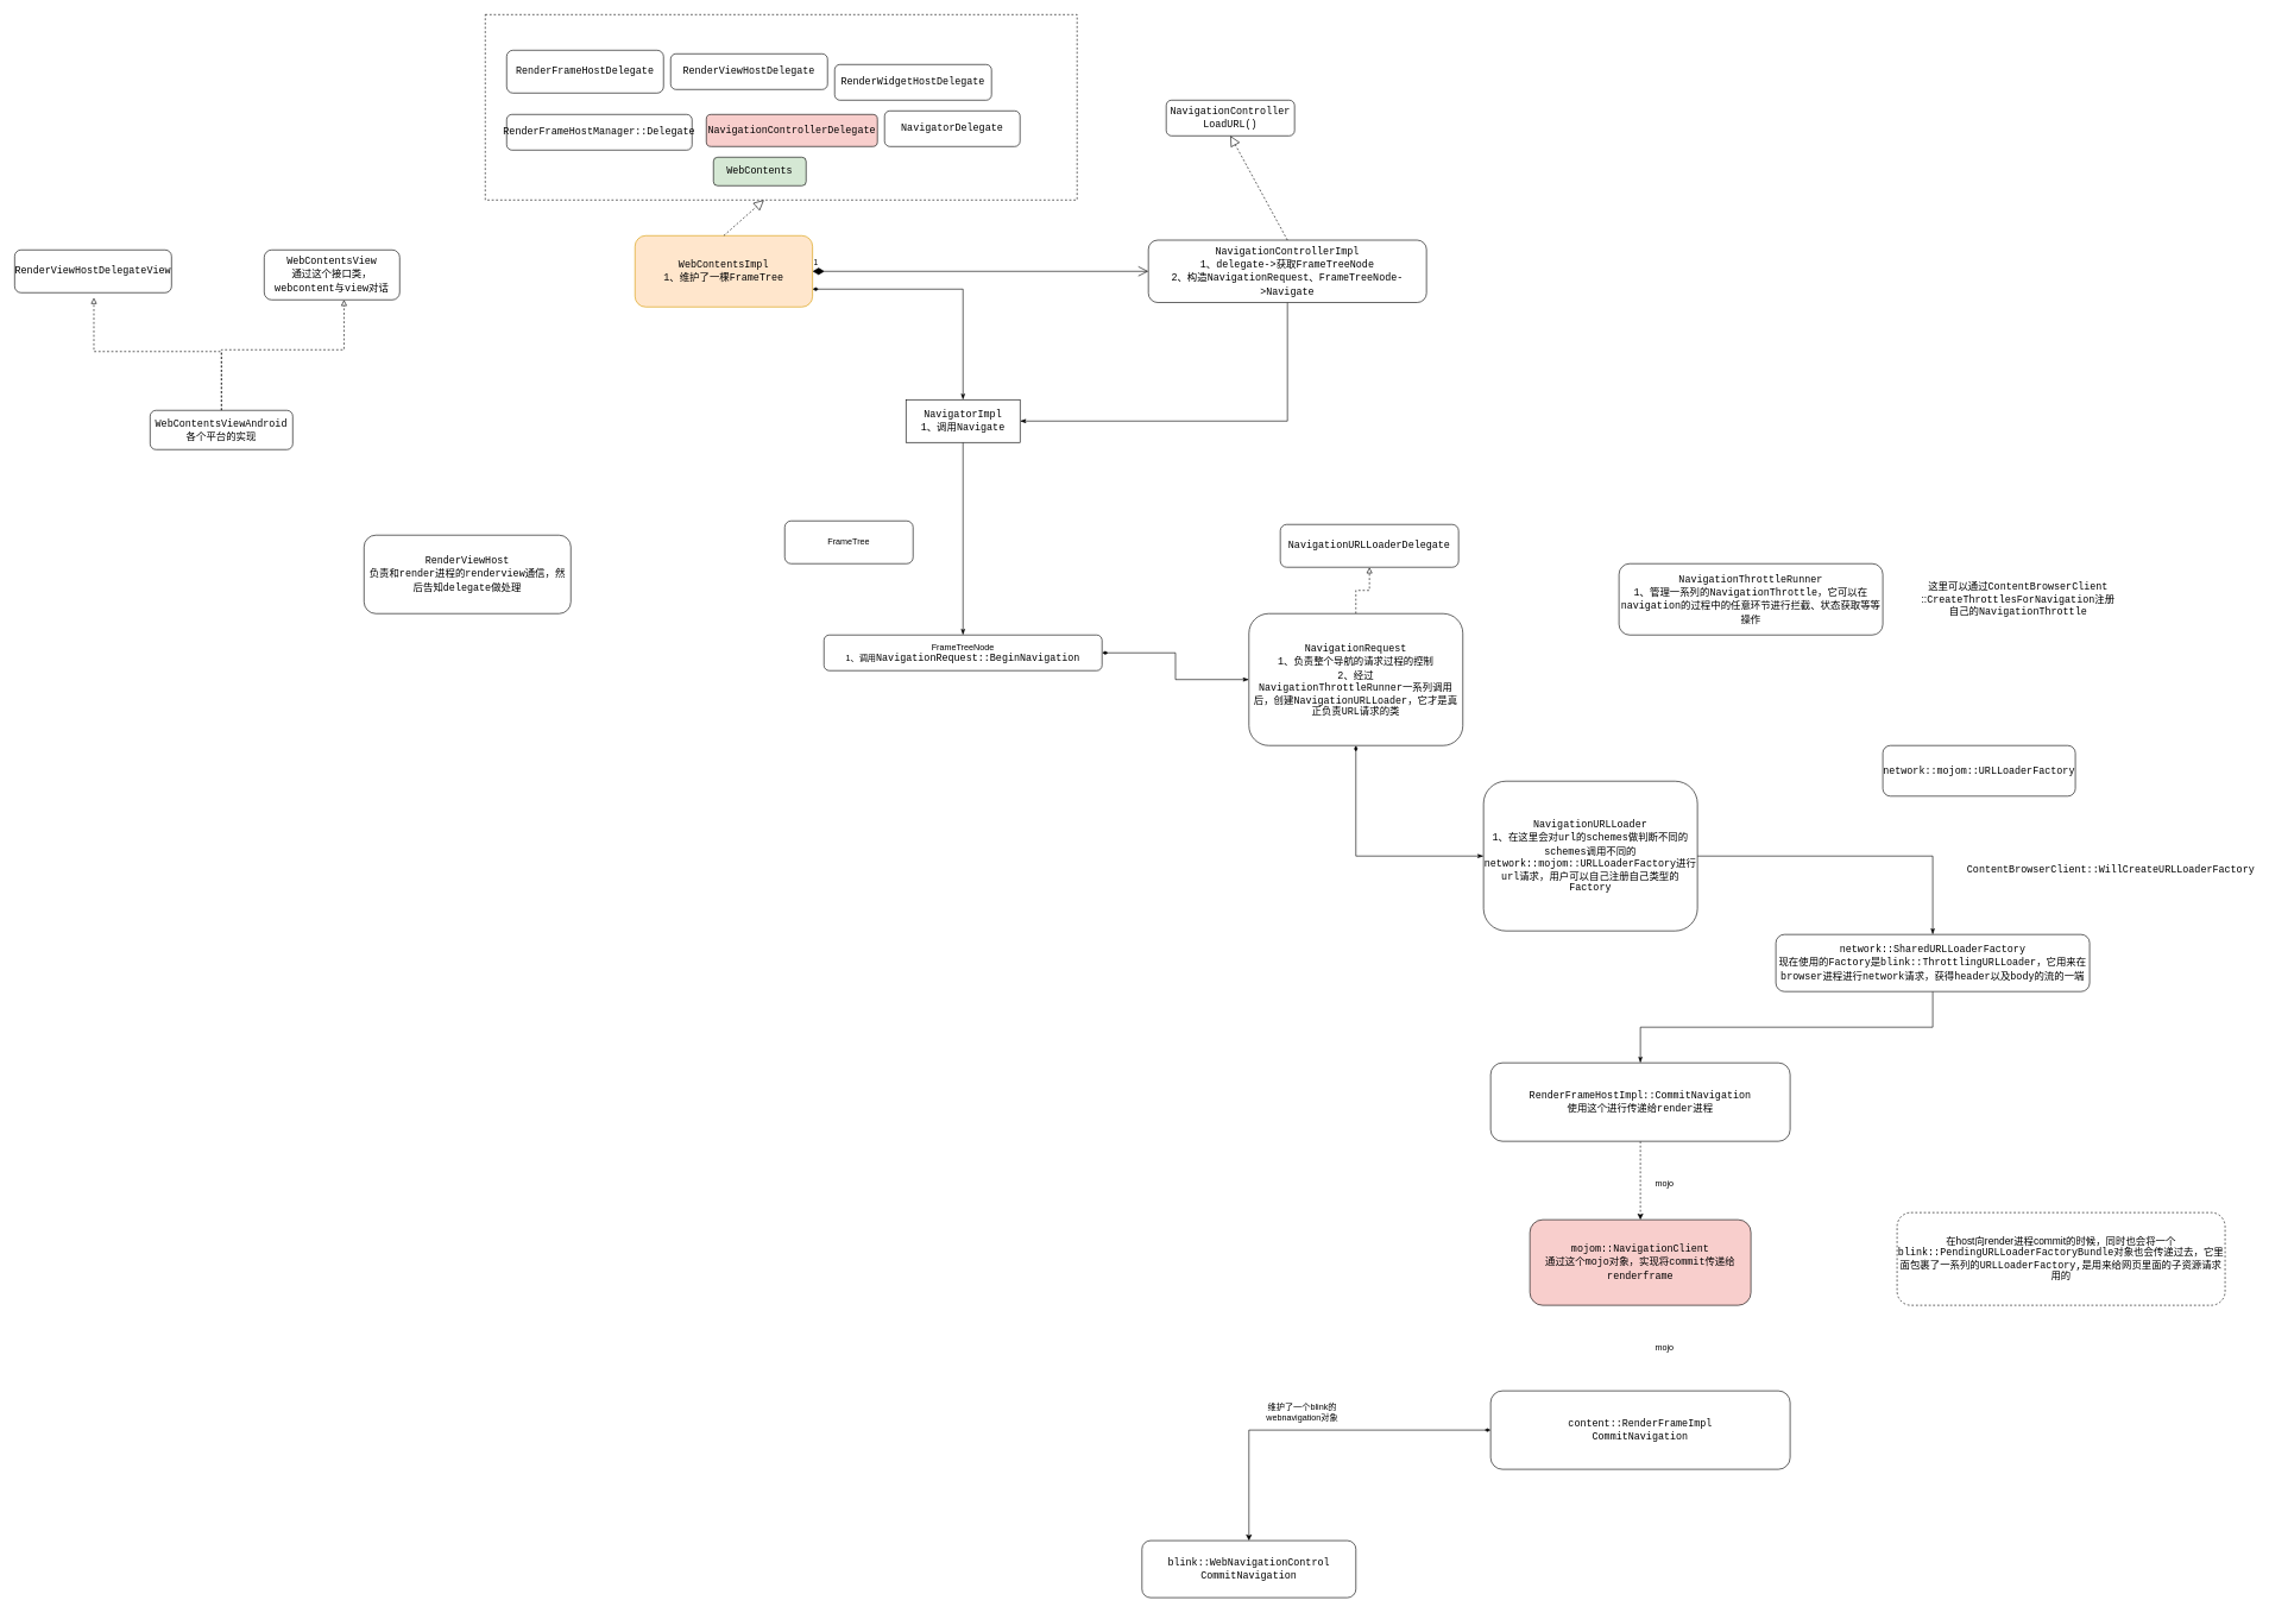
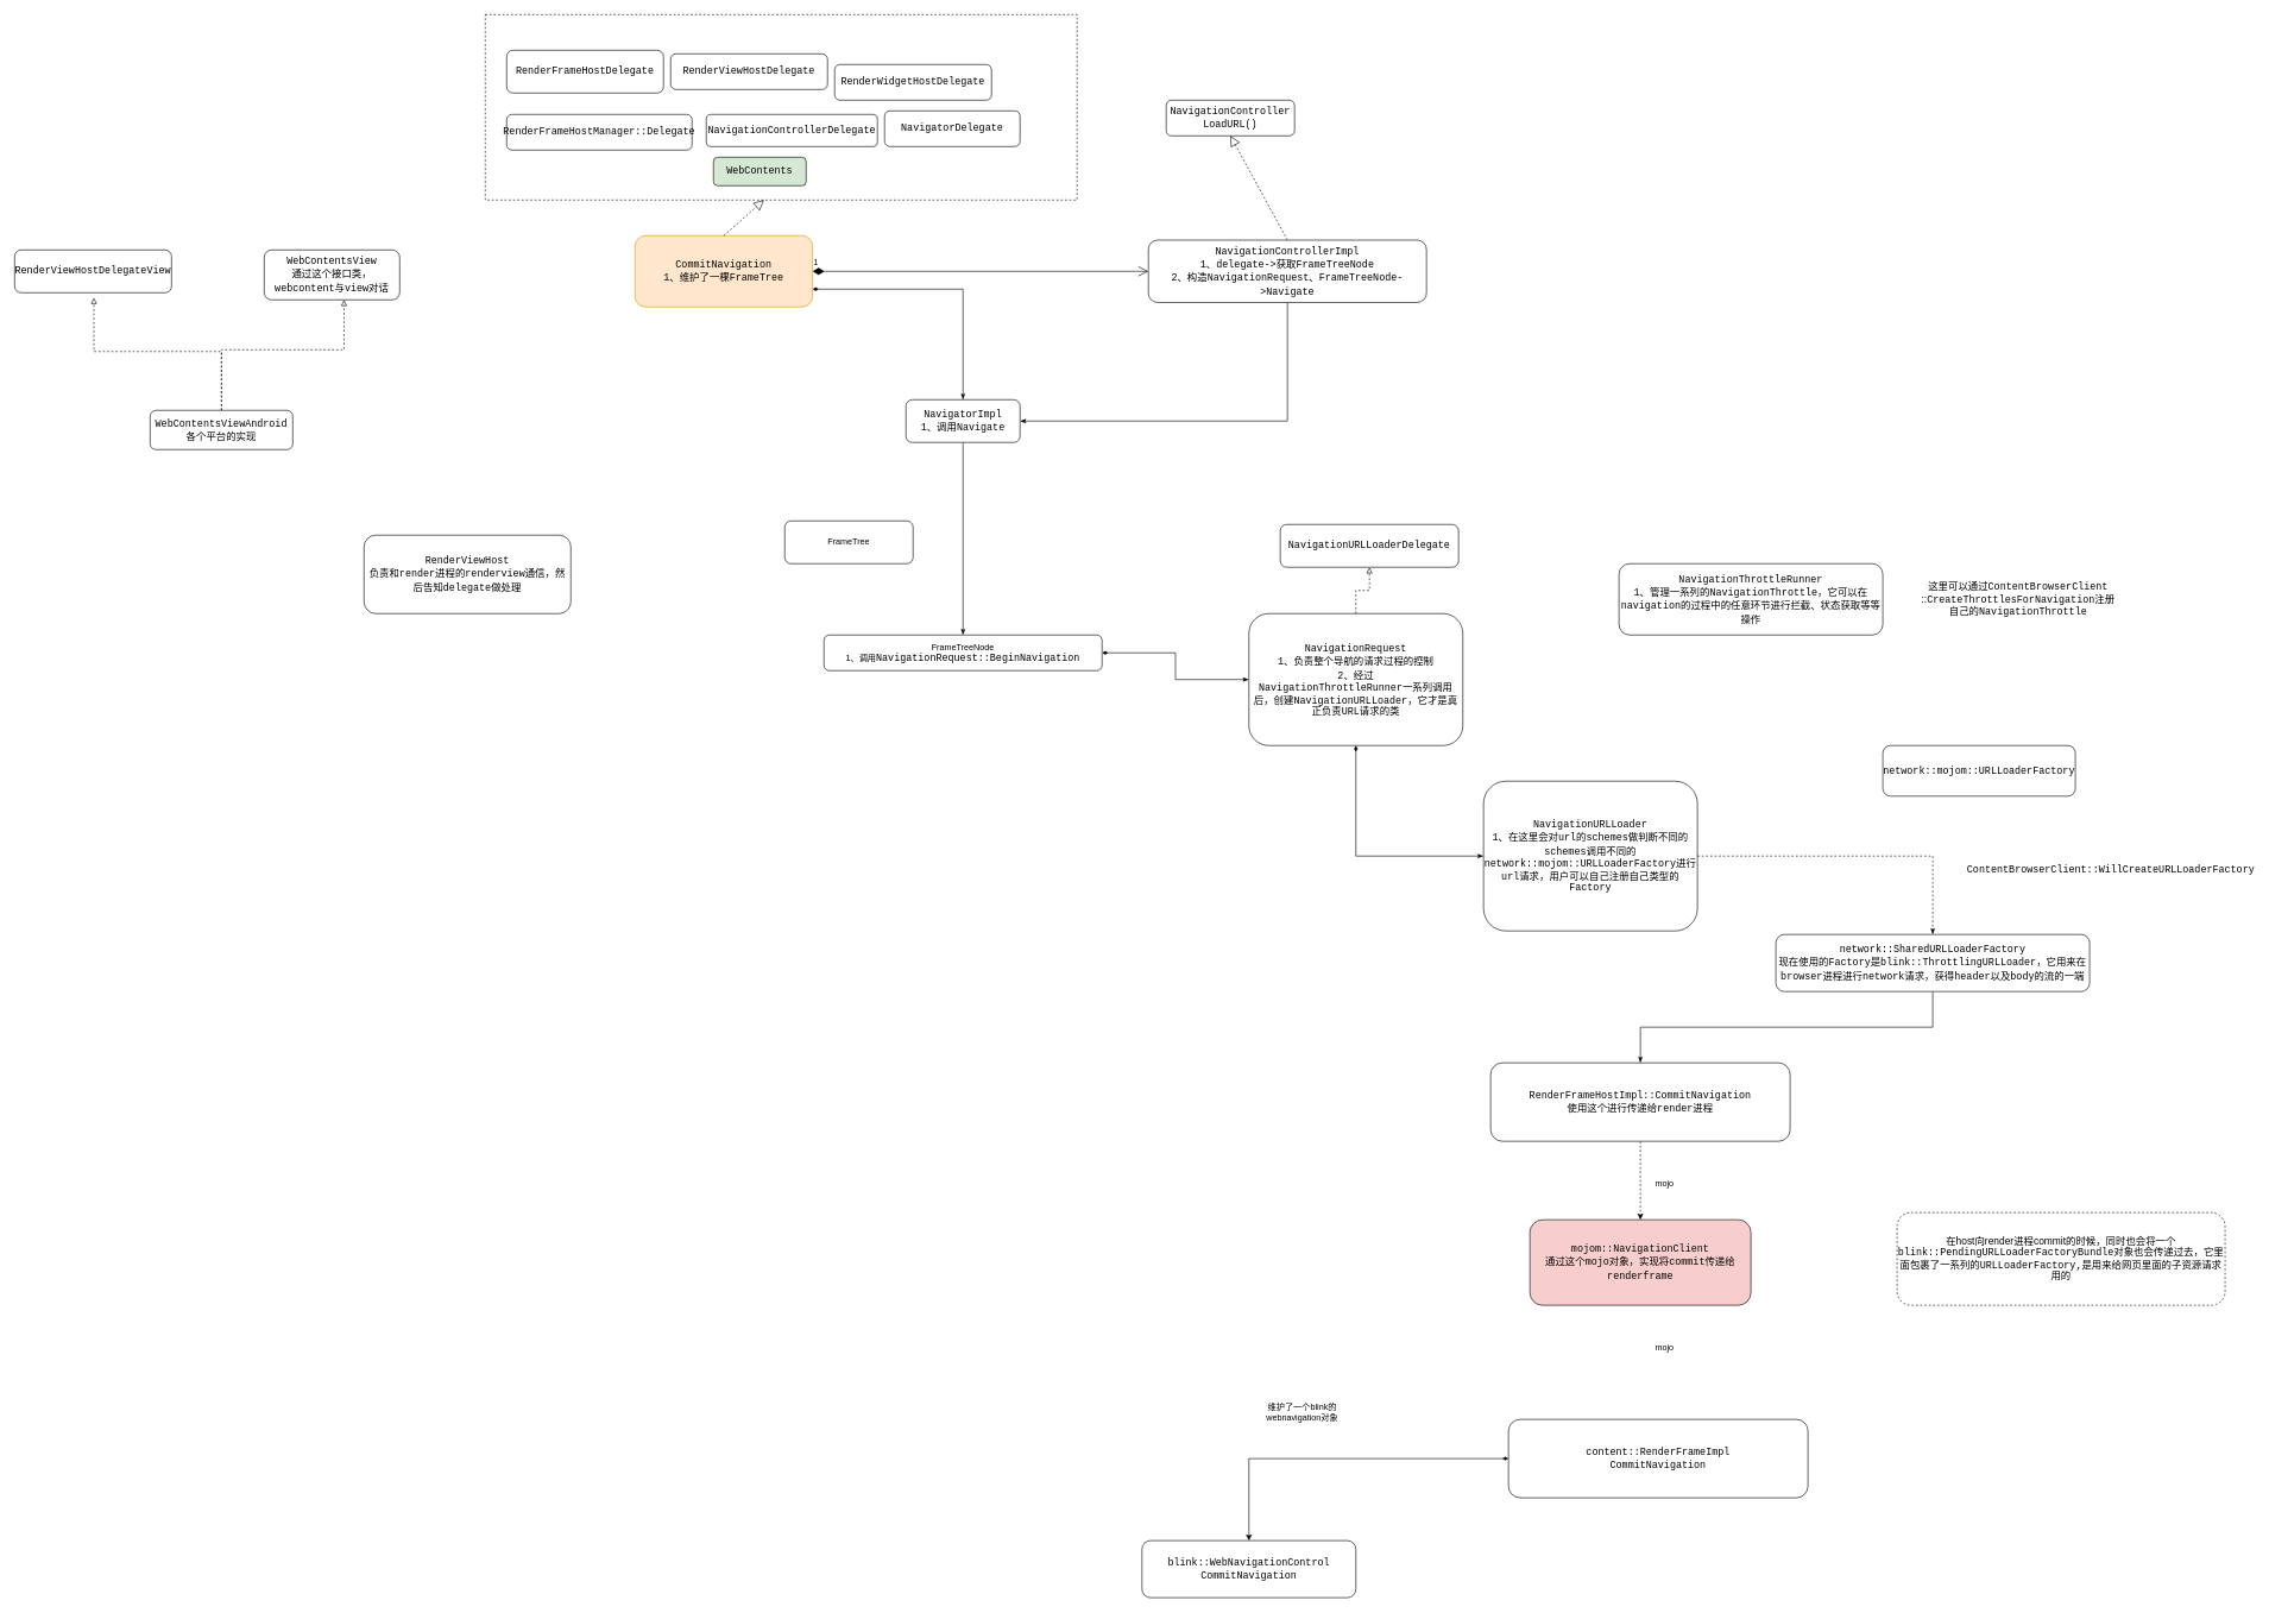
- <mxCell id="10" value="&lt;div style=&quot;font-family: &amp;#34;consolas&amp;#34; , &amp;#34;courier new&amp;#34; , monospace ; font-size: 14px ; line-height: 19px&quot;&gt;&lt;span&gt;NavigationControllerDelegate&lt;/span&gt;&lt;/div&gt;" style="rounded=1;whiteSpace=wrap;html=1;fillColor=#f8cecc;" parent="1" vertex="1"><mxGeometry x="990" y="160" width="240" height="45" as="geometry" /></mxCell>
+ <mxCell id="10" value="&lt;div style=&quot;font-family: &amp;#34;consolas&amp;#34; , &amp;#34;courier new&amp;#34; , monospace ; font-size: 14px ; line-height: 19px&quot;&gt;&lt;span&gt;NavigationControllerDelegate&lt;/span&gt;&lt;/div&gt;" style="rounded=1;whiteSpace=wrap;html=1;" parent="1" vertex="1"><mxGeometry x="990" y="160" width="240" height="45" as="geometry" /></mxCell>
- <mxCell id="5" value="&lt;div style=&quot;font-family: &amp;#34;consolas&amp;#34; , &amp;#34;courier new&amp;#34; , monospace ; font-size: 14px ; line-height: 19px&quot;&gt;&lt;span&gt;WebContentsImpl&lt;/span&gt;&lt;/div&gt;&lt;div style=&quot;font-family: &amp;#34;consolas&amp;#34; , &amp;#34;courier new&amp;#34; , monospace ; font-size: 14px ; line-height: 19px&quot;&gt;&lt;span&gt;1、维护了一棵FrameTree&lt;/span&gt;&lt;/div&gt;" style="rounded=1;whiteSpace=wrap;html=1;fillColor=#ffe6cc;strokeColor=#d79b00;" parent="1" vertex="1"><mxGeometry x="890" y="330" width="249" height="100" as="geometry" /></mxCell>
+ <mxCell id="5" value="&lt;div style=&quot;font-family: &amp;#34;consolas&amp;#34; , &amp;#34;courier new&amp;#34; , monospace ; font-size: 14px ; line-height: 19px&quot;&gt;&lt;span&gt;CommitNavigation&lt;/span&gt;&lt;/div&gt;&lt;div style=&quot;font-family: &amp;#34;consolas&amp;#34; , &amp;#34;courier new&amp;#34; , monospace ; font-size: 14px ; line-height: 19px&quot;&gt;&lt;span&gt;1、维护了一棵FrameTree&lt;/span&gt;&lt;/div&gt;" style="rounded=1;whiteSpace=wrap;html=1;fillColor=#ffe6cc;strokeColor=#d79b00;" parent="1" vertex="1"><mxGeometry x="890" y="330" width="249" height="100" as="geometry" /></mxCell>
- <mxCell id="20" value="&lt;div style=&quot;font-family: &amp;#34;consolas&amp;#34; , &amp;#34;courier new&amp;#34; , monospace ; font-size: 14px ; line-height: 19px&quot;&gt;&lt;div style=&quot;font-family: &amp;#34;consolas&amp;#34; , &amp;#34;courier new&amp;#34; , monospace ; line-height: 19px&quot;&gt;&lt;span&gt;NavigatorImpl&lt;/span&gt;&lt;/div&gt;&lt;/div&gt;&lt;div style=&quot;font-family: &amp;#34;consolas&amp;#34; , &amp;#34;courier new&amp;#34; , monospace ; font-size: 14px ; line-height: 19px&quot;&gt;&lt;div style=&quot;font-family: &amp;#34;consolas&amp;#34; , &amp;#34;courier new&amp;#34; , monospace ; line-height: 19px&quot;&gt;&lt;span&gt;1、调用Navigate&lt;/span&gt;&lt;/div&gt;&lt;/div&gt;" style="whiteSpace=wrap;html=1;strokeWidth=1;rounded=0;" parent="1" vertex="1"><mxGeometry x="1270" y="560" width="160" height="60" as="geometry" /></mxCell>
+ <mxCell id="20" value="&lt;div style=&quot;font-family: &amp;#34;consolas&amp;#34; , &amp;#34;courier new&amp;#34; , monospace ; font-size: 14px ; line-height: 19px&quot;&gt;&lt;div style=&quot;font-family: &amp;#34;consolas&amp;#34; , &amp;#34;courier new&amp;#34; , monospace ; line-height: 19px&quot;&gt;&lt;span&gt;NavigatorImpl&lt;/span&gt;&lt;/div&gt;&lt;/div&gt;&lt;div style=&quot;font-family: &amp;#34;consolas&amp;#34; , &amp;#34;courier new&amp;#34; , monospace ; font-size: 14px ; line-height: 19px&quot;&gt;&lt;div style=&quot;font-family: &amp;#34;consolas&amp;#34; , &amp;#34;courier new&amp;#34; , monospace ; line-height: 19px&quot;&gt;&lt;span&gt;1、调用Navigate&lt;/span&gt;&lt;/div&gt;&lt;/div&gt;" style="rounded=1;whiteSpace=wrap;html=1;strokeWidth=1;" parent="1" vertex="1"><mxGeometry x="1270" y="560" width="160" height="60" as="geometry" /></mxCell>
- <mxCell id="28" style="edgeStyle=orthogonalEdgeStyle;rounded=0;orthogonalLoop=1;jettySize=auto;html=1;entryX=0.5;entryY=0;entryDx=0;entryDy=0;startArrow=none;startFill=0;endArrow=classicThin;endFill=1;" parent="1" source="29" target="39" edge="1"><mxGeometry relative="1" as="geometry" /></mxCell>
+ <mxCell id="28" style="edgeStyle=orthogonalEdgeStyle;rounded=0;orthogonalLoop=1;jettySize=auto;html=1;entryX=0.5;entryY=0;entryDx=0;entryDy=0;startArrow=none;startFill=0;endArrow=classicThin;endFill=1;dashed=1;" parent="1" source="29" target="39" edge="1"><mxGeometry relative="1" as="geometry" /></mxCell>
- <mxCell id="34" value="&lt;div style=&quot;font-family: &amp;#34;consolas&amp;#34; , &amp;#34;courier new&amp;#34; , monospace ; font-size: 14px ; line-height: 19px&quot;&gt;content::RenderFrameImpl&lt;span&gt;&lt;br&gt;&lt;/span&gt;&lt;/div&gt;&lt;div style=&quot;font-family: &amp;#34;consolas&amp;#34; , &amp;#34;courier new&amp;#34; , monospace ; font-size: 14px ; line-height: 19px&quot;&gt;&lt;span&gt;CommitNavigation&lt;/span&gt;&lt;/div&gt;" style="rounded=1;whiteSpace=wrap;html=1;strokeWidth=1;" parent="1" vertex="1"><mxGeometry x="2090" y="1950" width="420" height="110" as="geometry" /></mxCell>
+ <mxCell id="34" value="&lt;div style=&quot;font-family: &amp;#34;consolas&amp;#34; , &amp;#34;courier new&amp;#34; , monospace ; font-size: 14px ; line-height: 19px&quot;&gt;content::RenderFrameImpl&lt;span&gt;&lt;br&gt;&lt;/span&gt;&lt;/div&gt;&lt;div style=&quot;font-family: &amp;#34;consolas&amp;#34; , &amp;#34;courier new&amp;#34; , monospace ; font-size: 14px ; line-height: 19px&quot;&gt;&lt;span&gt;CommitNavigation&lt;/span&gt;&lt;/div&gt;" style="rounded=1;whiteSpace=wrap;html=1;strokeWidth=1;" parent="1" vertex="1"><mxGeometry x="2115" y="1990" width="420" height="110" as="geometry" /></mxCell>
